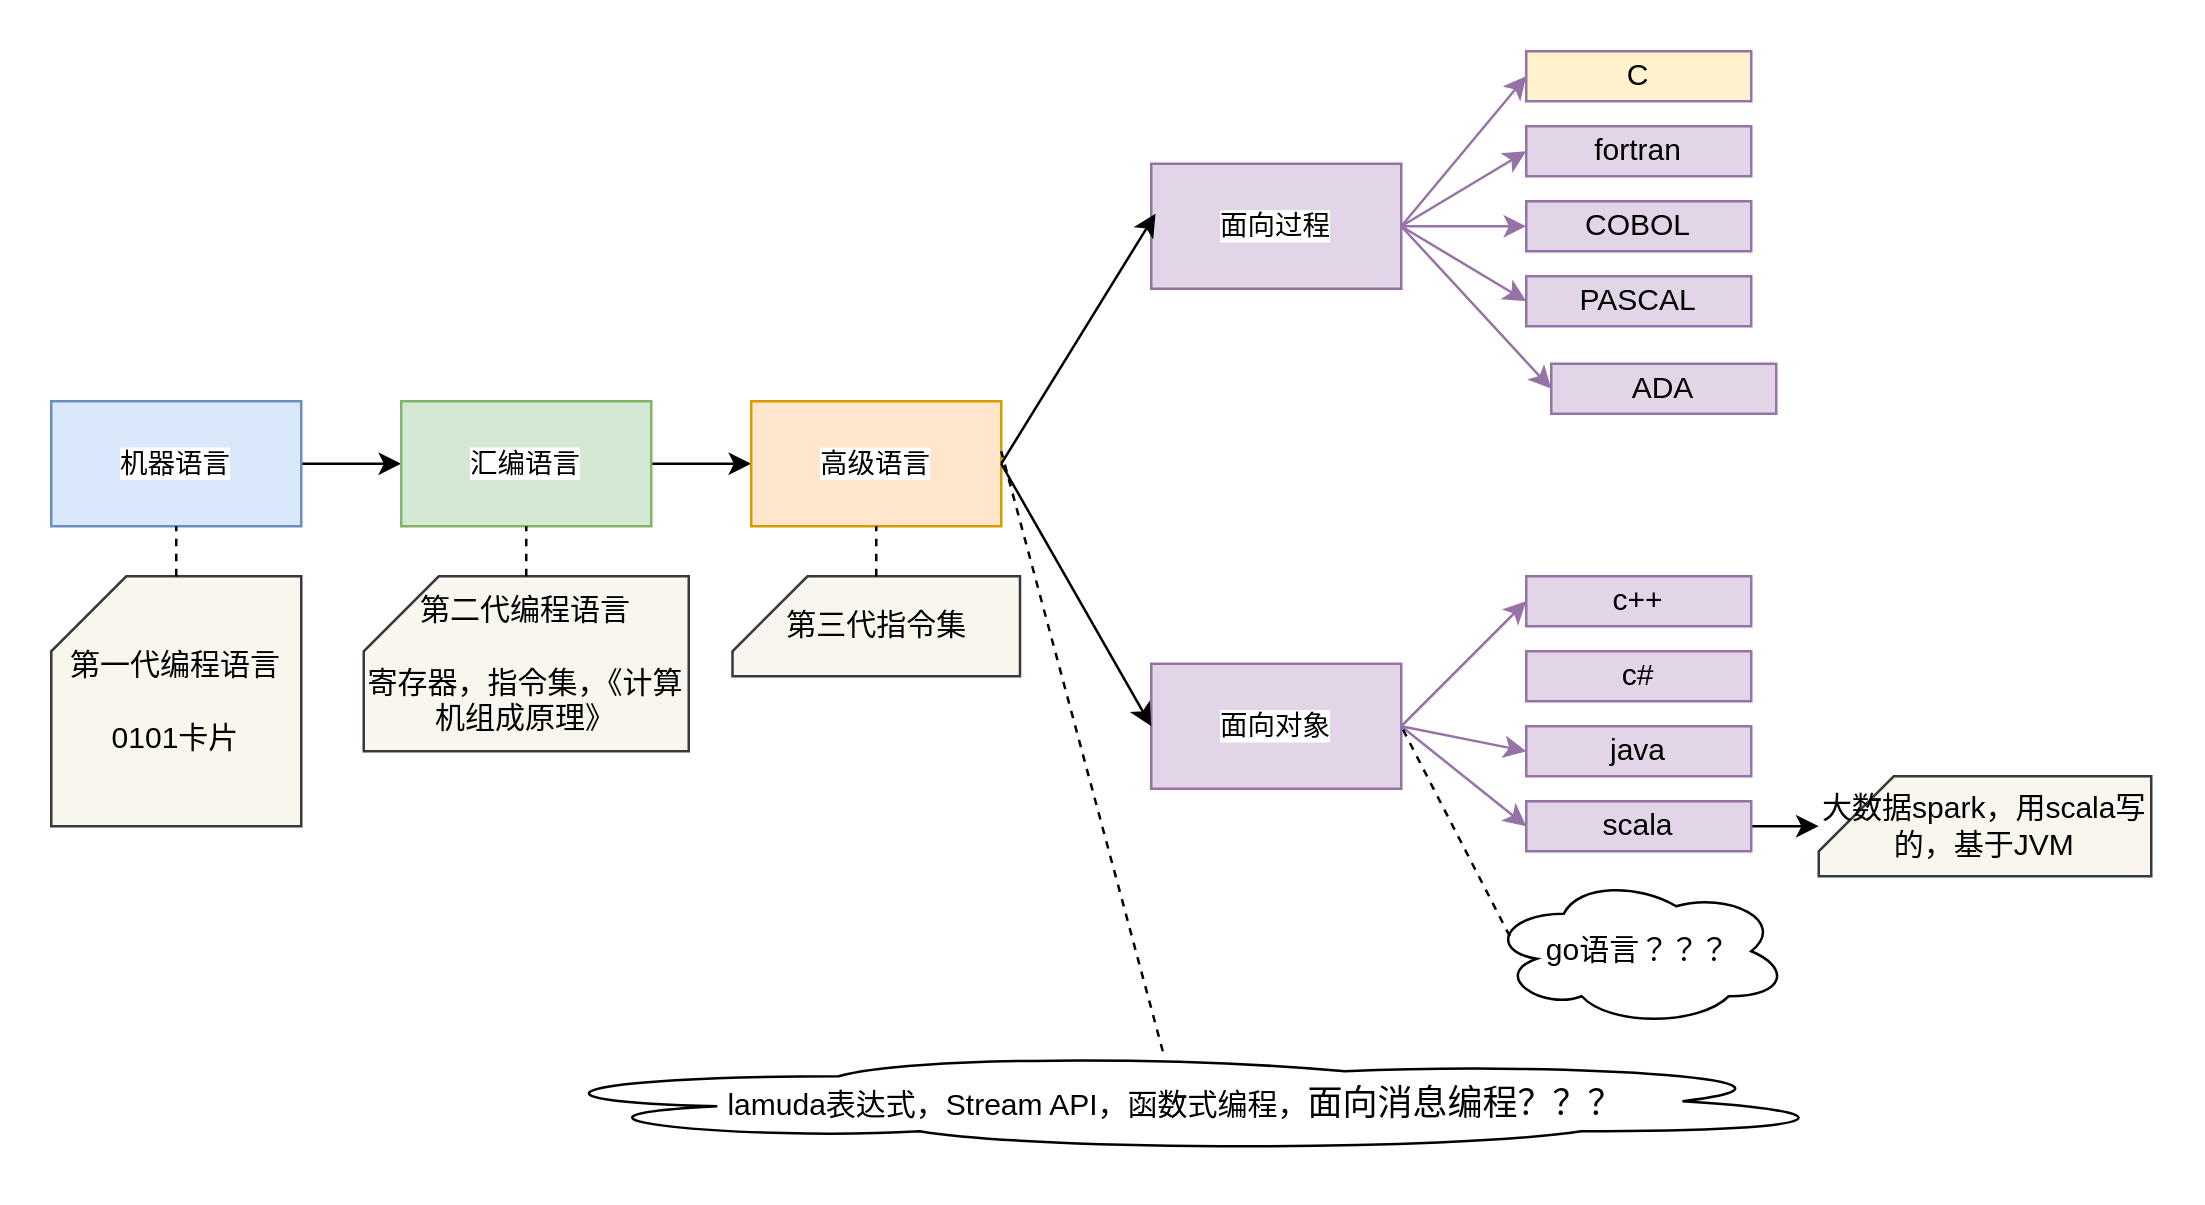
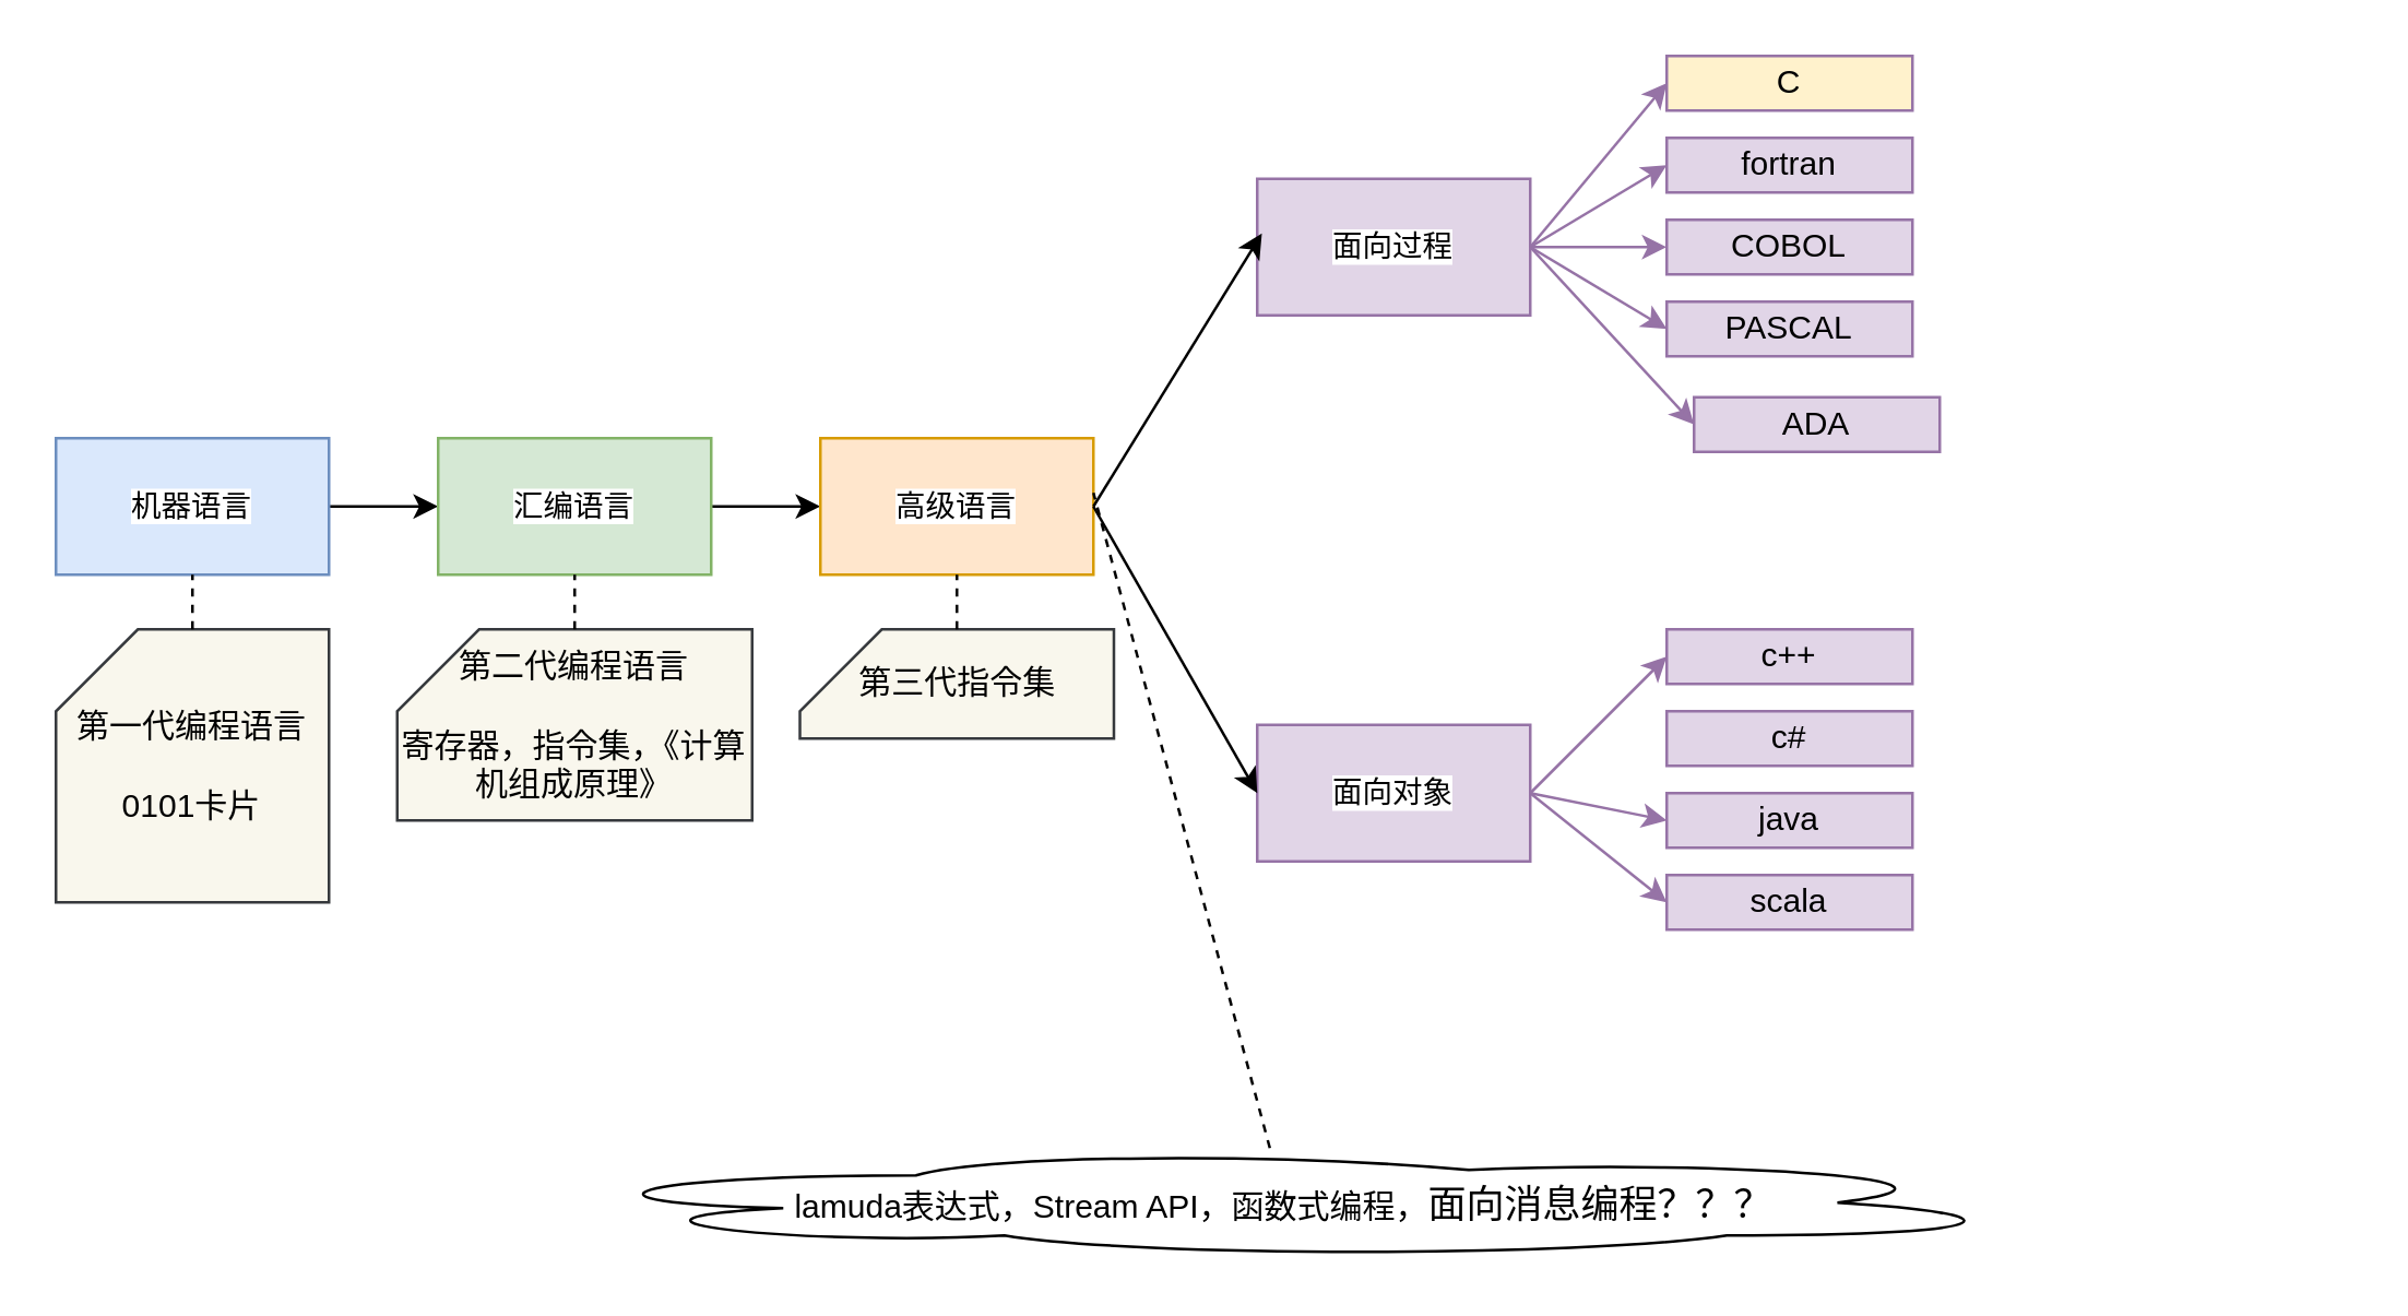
- <mxCell id="19" value="" style="edgeStyle=orthogonalEdgeStyle;rounded=0;orthogonalLoop=1;jettySize=auto;html=1;" edge="1" parent="1" source="20" target="37"><mxGeometry relative="1" as="geometry" /></mxCell>
- <mxCell id="37" value="大数据spark，用scala写的，基于JVM" style="shape=card;whiteSpace=wrap;html=1;fillColor=#f9f7ed;strokeColor=#36393d;" vertex="1" parent="1"><mxGeometry x="727" y="310" width="133" height="40" as="geometry" /></mxCell>
- <mxCell id="41" value="" style="endArrow=none;dashed=1;html=1;entryX=1;entryY=0.5;entryDx=0;entryDy=0;exitX=0.07;exitY=0.4;exitDx=0;exitDy=0;exitPerimeter=0;" edge="1" parent="1" source="38" target="7"><mxGeometry width="50" height="50" relative="1" as="geometry"><mxPoint x="510" y="410" as="sourcePoint" /><mxPoint x="560" y="360" as="targetPoint" /></mxGeometry></mxCell>
- <mxCell id="38" value="go语言？？？" style="ellipse;shape=cloud;whiteSpace=wrap;html=1;" vertex="1" parent="1"><mxGeometry x="595" y="350" width="120" height="60" as="geometry" /></mxCell>
